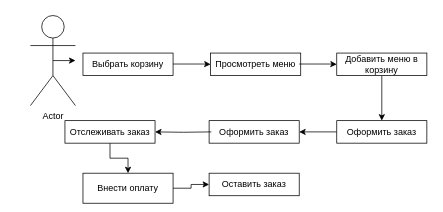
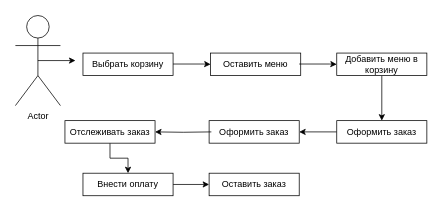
- <mxCell id="3" value="Actor" style="shape=umlActor;verticalLabelPosition=bottom;verticalAlign=top;html=1;outlineConnect=0;" vertex="1" parent="1"><mxGeometry x="40" y="20" width="60" height="120" as="geometry" /></mxCell>
+ <mxCell id="3" value="Actor" style="shape=umlActor;verticalLabelPosition=bottom;verticalAlign=top;html=1;outlineConnect=0;" vertex="1" parent="1"><mxGeometry x="20" y="20" width="60" height="120" as="geometry" /></mxCell>
- <mxCell id="5" value="Просмотреть меню" style="rounded=0;whiteSpace=wrap;html=1;" vertex="1" parent="1"><mxGeometry x="280" y="70" width="120" height="30" as="geometry" /></mxCell>
+ <mxCell id="5" value="Оставить меню" style="rounded=0;whiteSpace=wrap;html=1;" vertex="1" parent="1"><mxGeometry x="280" y="70" width="120" height="30" as="geometry" /></mxCell>
- <mxCell id="17" value="Внести оплату" style="rounded=0;whiteSpace=wrap;html=1;" vertex="1" parent="1"><mxGeometry x="110" y="230" width="120" height="40" as="geometry" /></mxCell>
+ <mxCell id="17" value="Внести оплату" style="rounded=0;whiteSpace=wrap;html=1;" vertex="1" parent="1"><mxGeometry x="110" y="230" width="120" height="30" as="geometry" /></mxCell>
